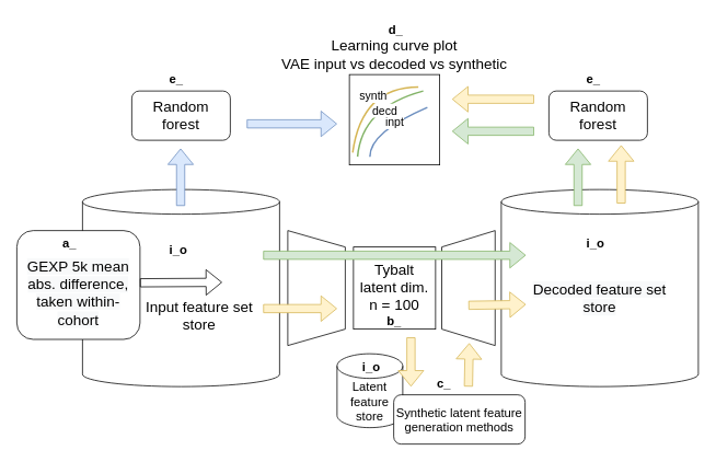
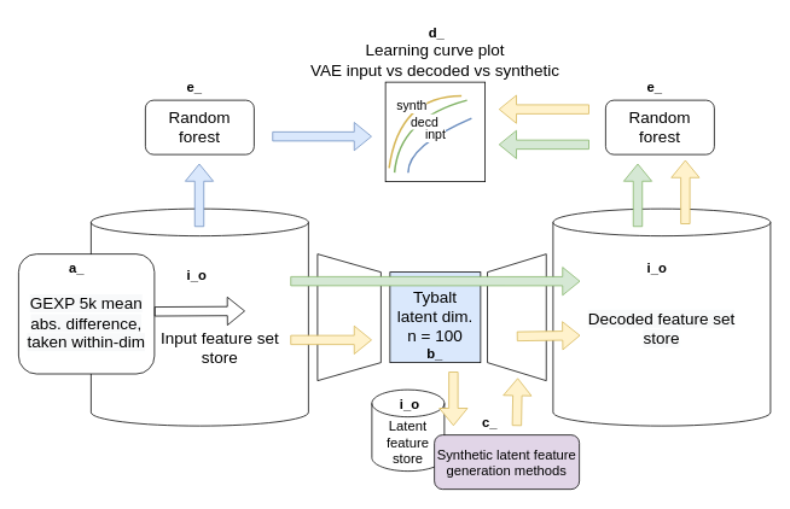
- <mxCell id="35" value="&lt;span style=&quot;color: rgb(0, 0, 0); font-family: Helvetica; font-size: 18px; font-style: normal; font-variant-ligatures: normal; font-variant-caps: normal; font-weight: 400; letter-spacing: normal; orphans: 2; text-align: center; text-indent: 0px; text-transform: none; widows: 2; word-spacing: 0px; -webkit-text-stroke-width: 0px; background-color: rgb(248, 249, 250); text-decoration-thickness: initial; text-decoration-style: initial; text-decoration-color: initial; float: none; display: inline !important;&quot;&gt;&lt;br&gt;GEXP 5k mean abs. difference, taken within-cohort&lt;/span&gt;" style="rounded=1;whiteSpace=wrap;html=1;labelBackgroundColor=none;fontSize=15;" vertex="1" parent="1"><mxGeometry x="20" y="280" width="150" height="132.5" as="geometry" /></mxCell>
+ <mxCell id="35" value="&lt;span style=&quot;color: rgb(0, 0, 0); font-family: Helvetica; font-size: 18px; font-style: normal; font-variant-ligatures: normal; font-variant-caps: normal; font-weight: 400; letter-spacing: normal; orphans: 2; text-align: center; text-indent: 0px; text-transform: none; widows: 2; word-spacing: 0px; -webkit-text-stroke-width: 0px; background-color: rgb(248, 249, 250); text-decoration-thickness: initial; text-decoration-style: initial; text-decoration-color: initial; float: none; display: inline !important;&quot;&gt;&lt;br&gt;GEXP 5k mean abs. difference, taken within-dim&lt;/span&gt;" style="rounded=1;whiteSpace=wrap;html=1;labelBackgroundColor=none;fontSize=15;" vertex="1" parent="1"><mxGeometry x="20" y="280" width="150" height="132.5" as="geometry" /></mxCell>
- <mxCell id="7" value="&lt;font style=&quot;font-size: 18px;&quot;&gt;Tybalt&lt;br&gt;latent dim.&lt;br&gt;n = 100&lt;br&gt;&lt;/font&gt;" style="rounded=0;whiteSpace=wrap;html=1;" parent="1" vertex="1"><mxGeometry x="430" y="300" width="100" height="100" as="geometry" /></mxCell>
+ <mxCell id="7" value="&lt;font style=&quot;font-size: 18px;&quot;&gt;Tybalt&lt;br&gt;latent dim.&lt;br&gt;n = 100&lt;br&gt;&lt;/font&gt;" style="rounded=0;whiteSpace=wrap;html=1;fillColor=#dae8fc;" parent="1" vertex="1"><mxGeometry x="430" y="300" width="100" height="100" as="geometry" /></mxCell>
- <mxCell id="23" value="&lt;span style=&quot;&quot;&gt;&lt;font style=&quot;font-size: 15px;&quot;&gt;Synthetic latent feature generation methods&lt;/font&gt;&lt;/span&gt;" style="rounded=1;whiteSpace=wrap;html=1;labelBackgroundColor=none;fontSize=14;" vertex="1" parent="1"><mxGeometry x="479" y="480" width="160" height="60" as="geometry" /></mxCell>
+ <mxCell id="23" value="&lt;span style=&quot;&quot;&gt;&lt;font style=&quot;font-size: 15px;&quot;&gt;Synthetic latent feature generation methods&lt;/font&gt;&lt;/span&gt;" style="rounded=1;whiteSpace=wrap;html=1;labelBackgroundColor=none;fontSize=14;fillColor=#e1d5e7;" vertex="1" parent="1"><mxGeometry x="479" y="480" width="160" height="60" as="geometry" /></mxCell>
